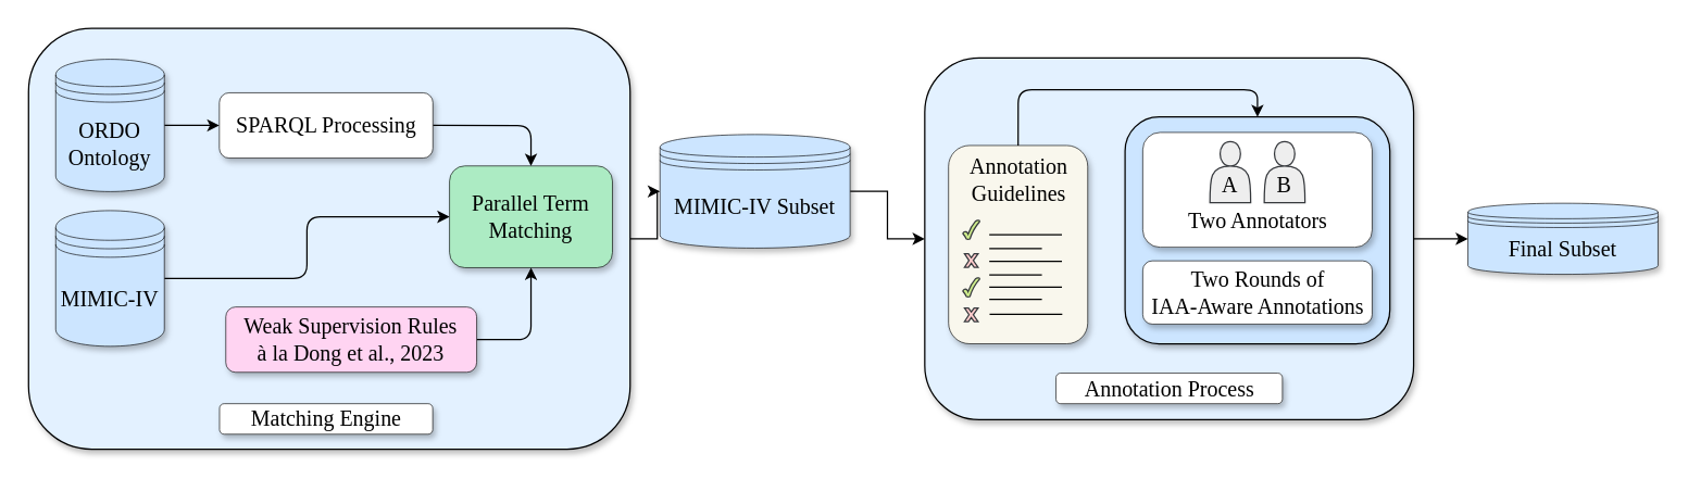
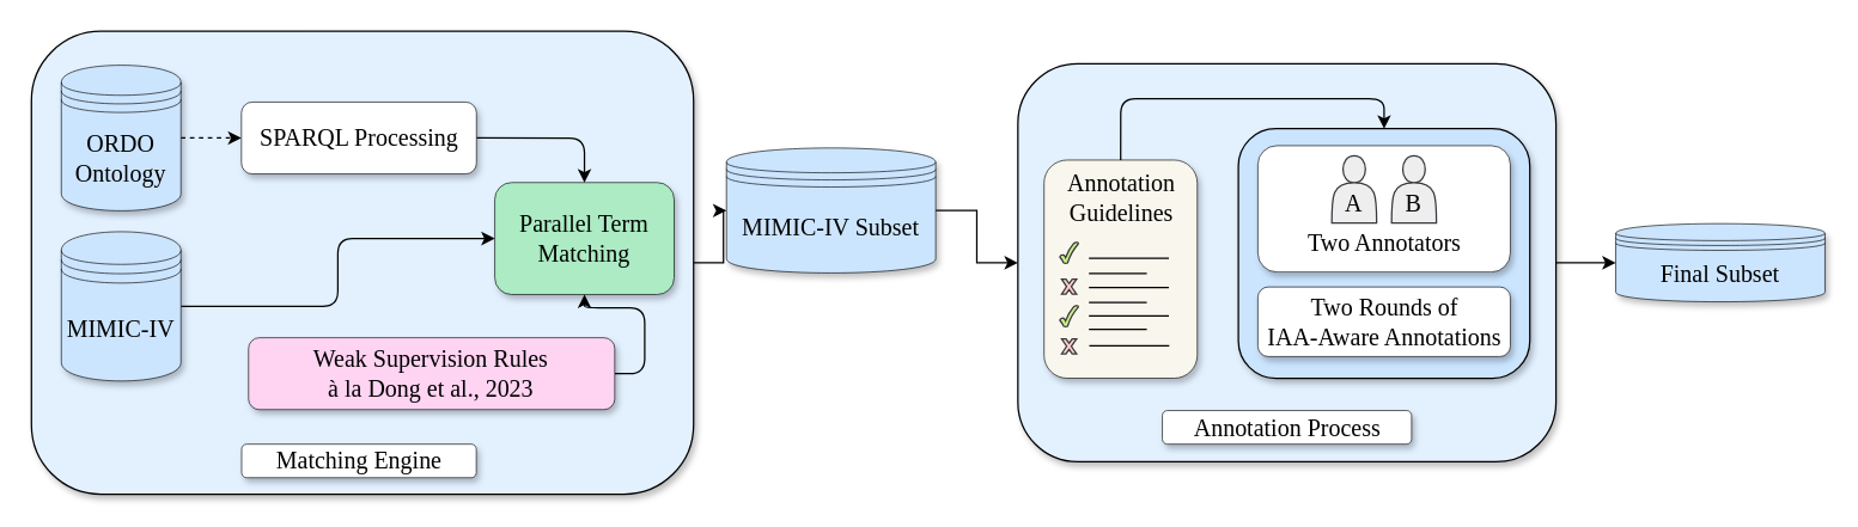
- <mxCell id="6" style="edgeStyle=orthogonalEdgeStyle;rounded=0;orthogonalLoop=1;jettySize=auto;html=1;exitX=1;exitY=0.5;exitDx=0;exitDy=0;entryX=0;entryY=0.5;entryDx=0;entryDy=0;" parent="1" source="7" target="13" edge="1"><mxGeometry relative="1" as="geometry" /></mxCell>
+ <mxCell id="6" style="edgeStyle=orthogonalEdgeStyle;rounded=0;orthogonalLoop=1;jettySize=auto;html=1;exitX=1;exitY=0.5;exitDx=0;exitDy=0;entryX=0;entryY=0.5;entryDx=0;entryDy=0;dashed=1;" parent="1" source="7" target="13" edge="1"><mxGeometry relative="1" as="geometry" /></mxCell>
- <mxCell id="23" value="&lt;font style=&quot;font-size: 16px;&quot; color=&quot;#000000&quot;&gt;Weak Supervision Rules&lt;br&gt;à la Dong et al., 2023&lt;/font&gt;" style="rounded=1;whiteSpace=wrap;html=1;fillColor=#FFD4F2;strokeColor=#000000;strokeWidth=0.5;glass=0;shadow=1;fontFamily=Comic Neue;fontSource=https%3A%2F%2Ffonts.googleapis.com%2Fcss%3Ffamily%3DComic%2BNeue;fontStyle=0;" parent="1" vertex="1"><mxGeometry x="165.25" y="225.74" width="184.75" height="48.12" as="geometry" /></mxCell>
+ <mxCell id="23" value="&lt;font style=&quot;font-size: 16px;&quot; color=&quot;#000000&quot;&gt;Weak Supervision Rules&lt;br&gt;à la Dong et al., 2023&lt;/font&gt;" style="rounded=1;whiteSpace=wrap;html=1;fillColor=#FFD4F2;strokeColor=#000000;strokeWidth=0.5;glass=0;shadow=1;fontFamily=Comic Neue;fontSource=https%3A%2F%2Ffonts.googleapis.com%2Fcss%3Ffamily%3DComic%2BNeue;fontStyle=0;" parent="1" vertex="1"><mxGeometry x="165.25" y="225.74" width="245" height="48.12" as="geometry" /></mxCell>
